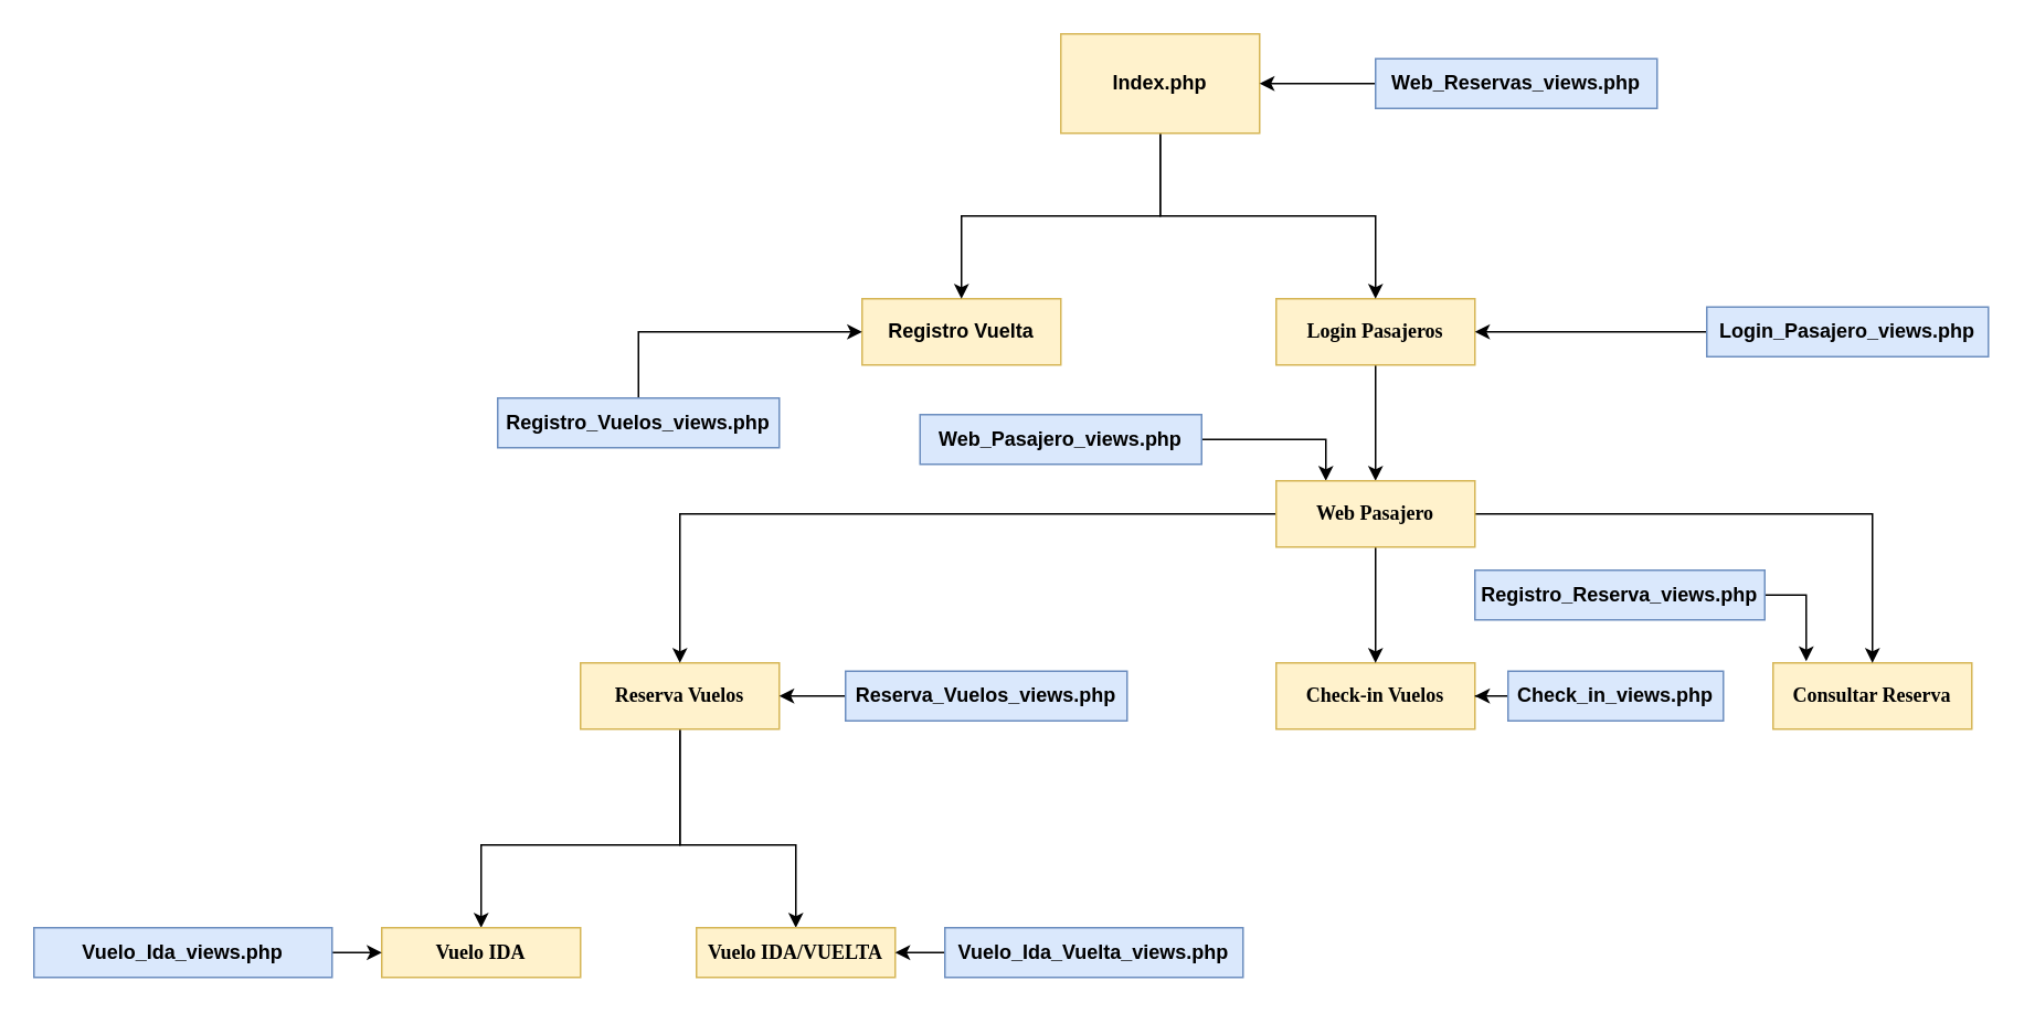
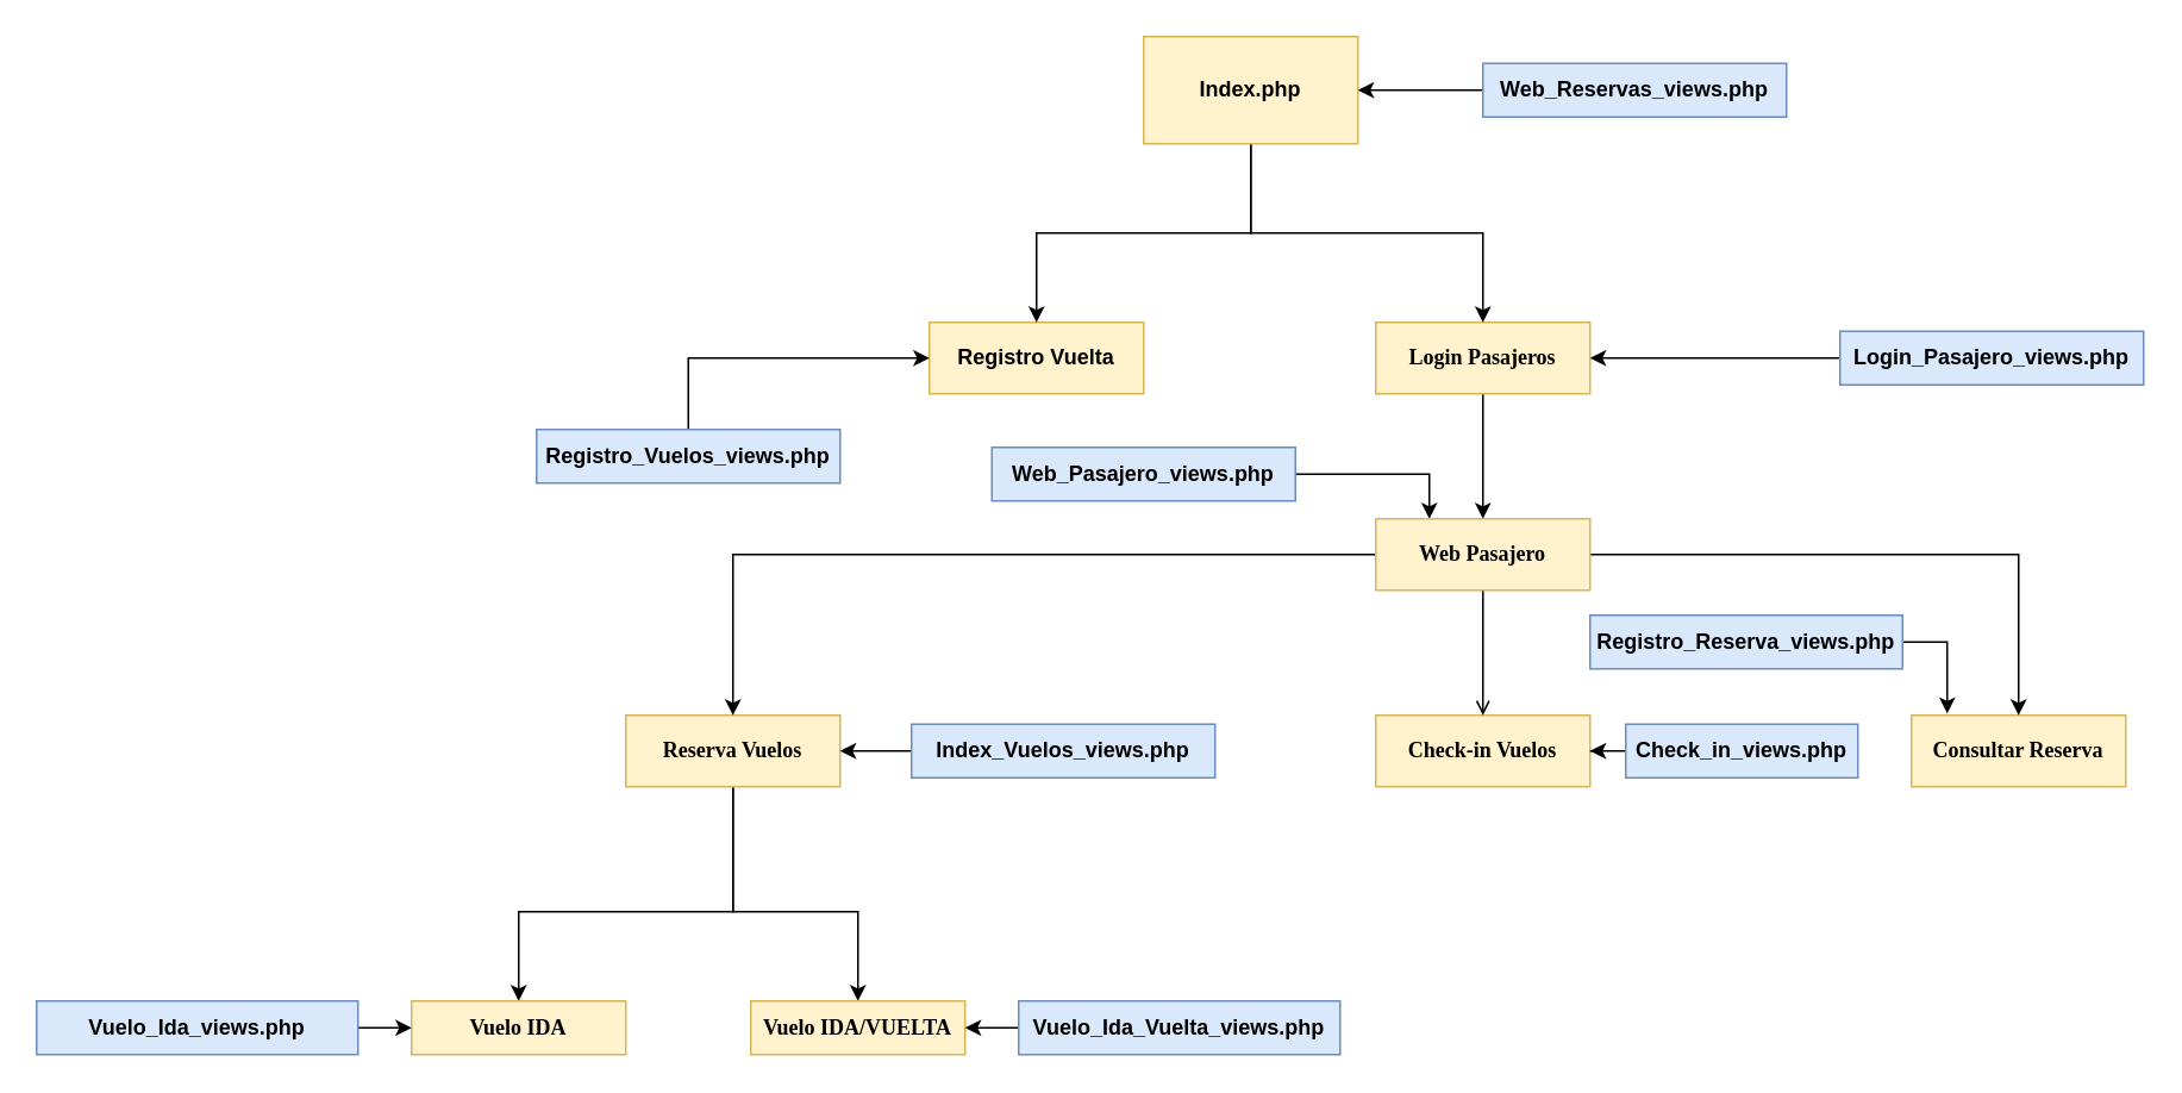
- <mxCell id="30" style="edgeStyle=orthogonalEdgeStyle;rounded=0;orthogonalLoop=1;jettySize=auto;html=1;" parent="1" source="32" target="8" edge="1"><mxGeometry relative="1" as="geometry" /></mxCell>
+ <mxCell id="30" style="edgeStyle=orthogonalEdgeStyle;rounded=0;orthogonalLoop=1;jettySize=auto;html=1;endArrow=open;" parent="1" source="32" target="8" edge="1"><mxGeometry relative="1" as="geometry" /></mxCell>
- <mxCell id="14" value="&lt;b&gt;Reserva_Vuelos_views.php&lt;/b&gt;" style="rounded=0;whiteSpace=wrap;html=1;fillColor=#dae8fc;strokeColor=#6c8ebf;" parent="1" vertex="1"><mxGeometry x="510" y="405" width="170" height="30" as="geometry" /></mxCell>
+ <mxCell id="14" value="&lt;b&gt;Index_Vuelos_views.php&lt;/b&gt;" style="rounded=0;whiteSpace=wrap;html=1;fillColor=#dae8fc;strokeColor=#6c8ebf;" parent="1" vertex="1"><mxGeometry x="510" y="405" width="170" height="30" as="geometry" /></mxCell>
